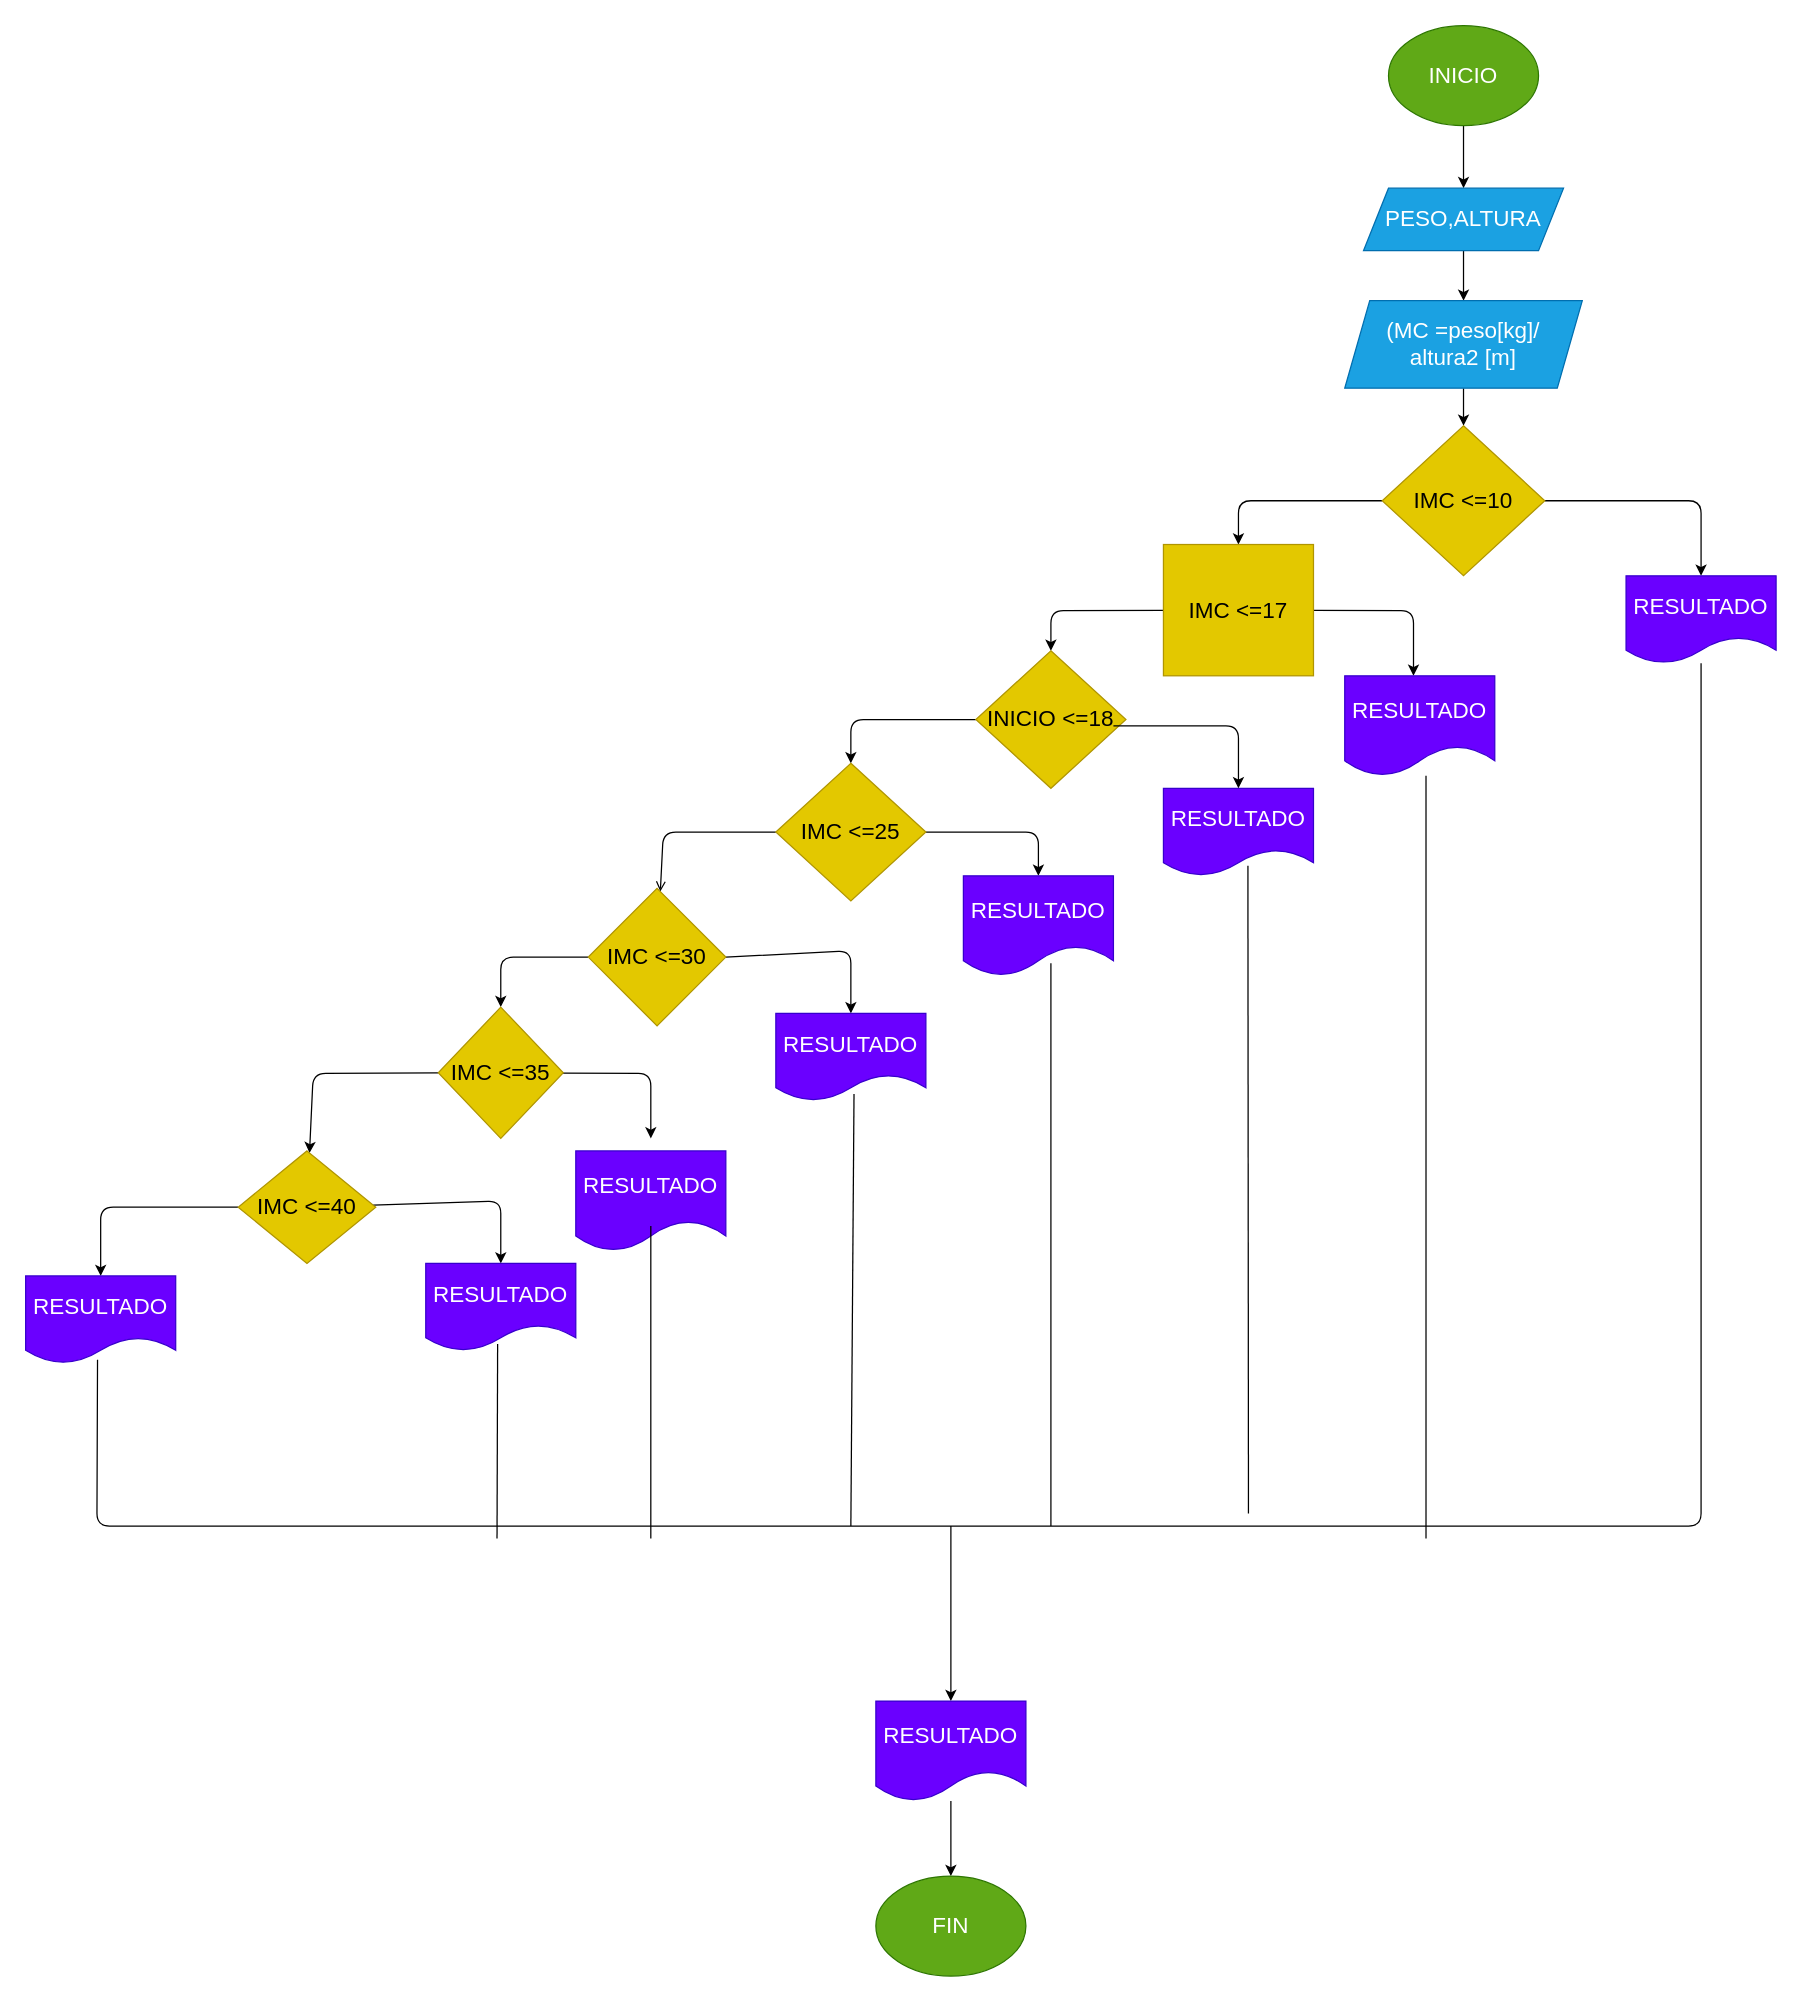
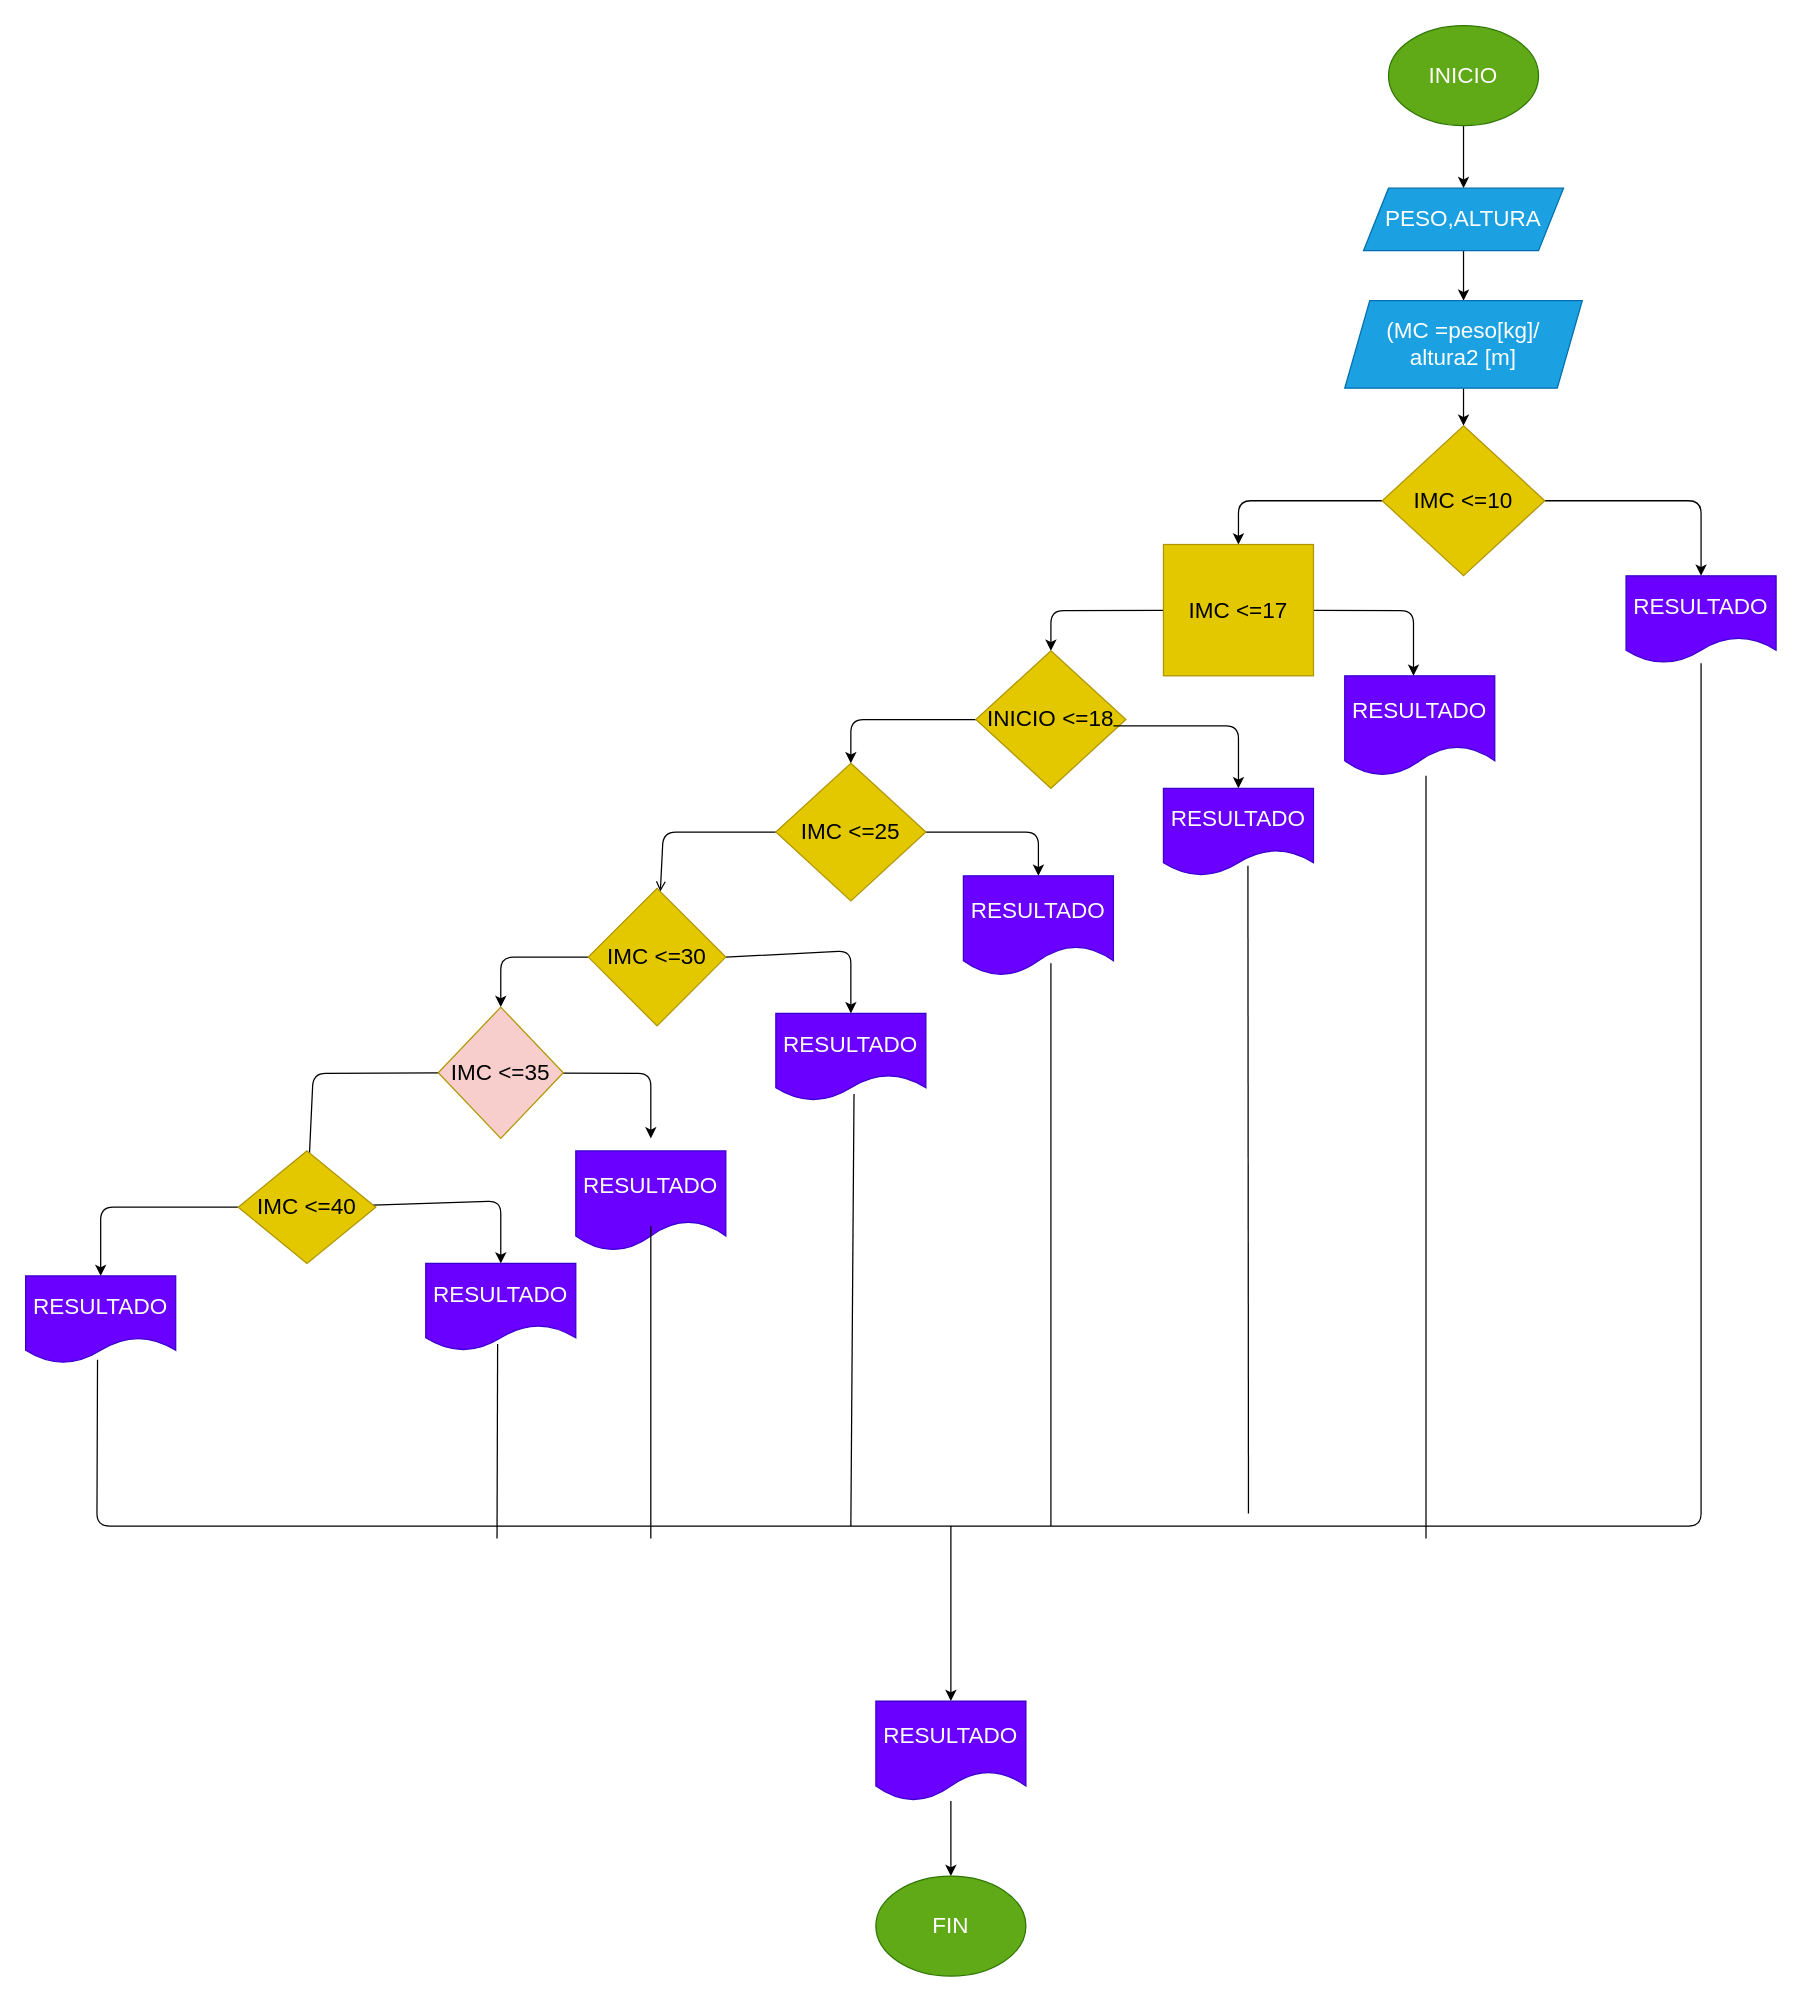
- <mxCell id="30" value="&lt;font style=&quot;font-size: 18px;&quot;&gt;IMC &amp;lt;=35&lt;/font&gt;" style="rhombus;whiteSpace=wrap;html=1;fillColor=#e3c800;fontColor=#000000;strokeColor=#B09500;" vertex="1" parent="1"><mxGeometry x="350" y="805" width="100" height="105" as="geometry" /></mxCell>
+ <mxCell id="30" value="&lt;font style=&quot;font-size: 18px;&quot;&gt;IMC &amp;lt;=35&lt;/font&gt;" style="rhombus;whiteSpace=wrap;html=1;fillColor=#f8cecc;fontColor=#000000;strokeColor=#B09500;" vertex="1" parent="1"><mxGeometry x="350" y="805" width="100" height="105" as="geometry" /></mxCell>
- <mxCell id="29" value="" style="edgeStyle=none;html=1;fontSize=18;" edge="1" parent="1" source="30" target="34"><mxGeometry relative="1" as="geometry"><Array as="points"><mxPoint x="250" y="858" /></Array></mxGeometry></mxCell>
+ <mxCell id="29" value="" style="edgeStyle=none;html=1;fontSize=18;endArrow=none;" edge="1" parent="1" source="30" target="34"><mxGeometry relative="1" as="geometry"><Array as="points"><mxPoint x="250" y="858" /></Array></mxGeometry></mxCell>
